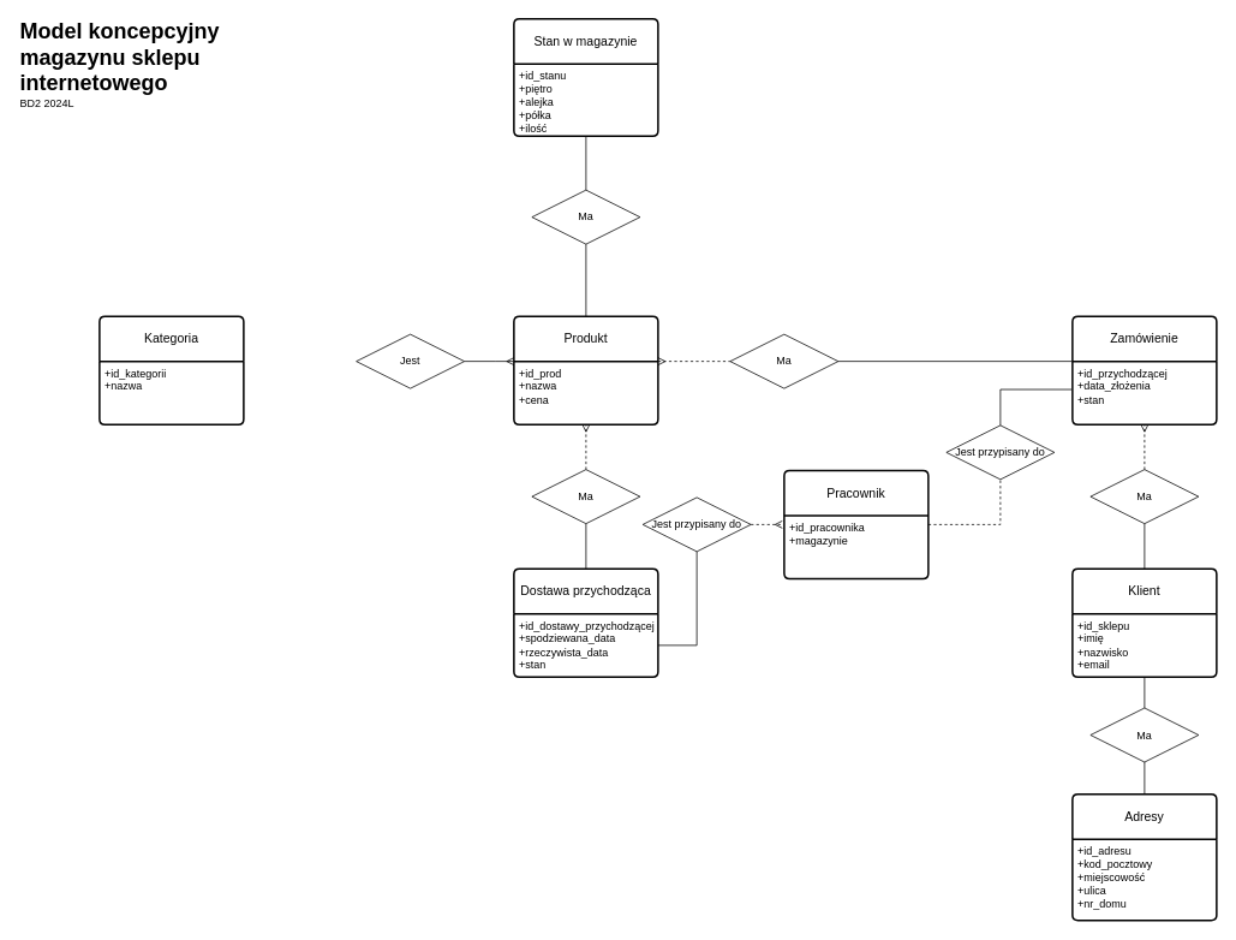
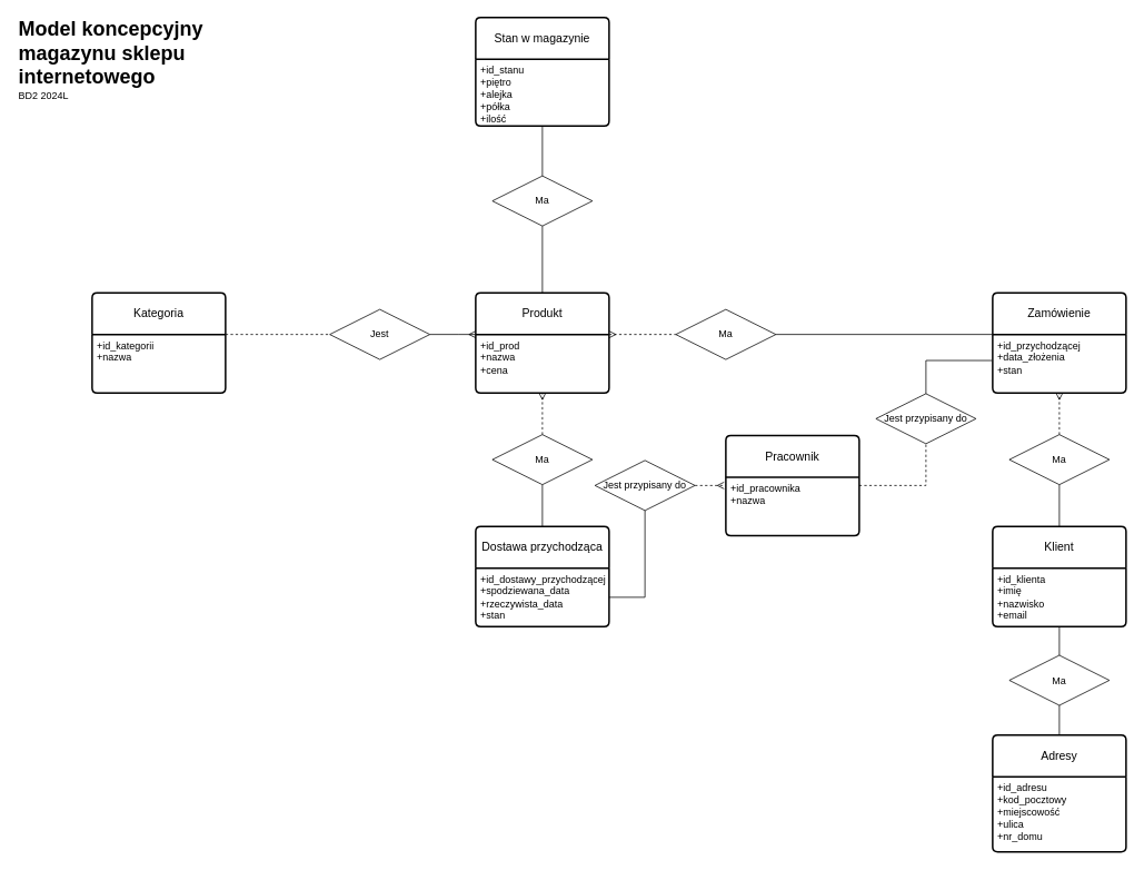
+ <mxCell id="38" style="edgeStyle=orthogonalEdgeStyle;rounded=0;orthogonalLoop=1;jettySize=auto;html=1;exitX=1;exitY=0;exitDx=0;exitDy=0;entryX=0;entryY=0.5;entryDx=0;entryDy=0;endArrow=none;endFill=0;dashed=1;" parent="1" source="8" target="22" edge="1"><mxGeometry relative="1" as="geometry"><Array as="points"><mxPoint x="350" y="400" /><mxPoint x="350" y="400" /></Array></mxGeometry></mxCell>
- <mxCell id="31" value="+id_pracownika&lt;br&gt;+magazynie" style="align=left;strokeColor=none;fillColor=none;spacingLeft=4;fontSize=12;verticalAlign=top;resizable=0;rotatable=0;part=1;html=1;" parent="30" vertex="1"><mxGeometry y="50" width="160" height="70" as="geometry" /></mxCell>
+ <mxCell id="31" value="+id_pracownika&lt;br&gt;+nazwa" style="align=left;strokeColor=none;fillColor=none;spacingLeft=4;fontSize=12;verticalAlign=top;resizable=0;rotatable=0;part=1;html=1;" parent="30" vertex="1"><mxGeometry y="50" width="160" height="70" as="geometry" /></mxCell>
- <mxCell id="11" value="+id_sklepu&lt;br&gt;+imię&lt;div&gt;+nazwisko&lt;/div&gt;&lt;div&gt;+email&lt;br&gt;&lt;div&gt;&lt;br&gt;&lt;/div&gt;&lt;/div&gt;" style="align=left;strokeColor=none;fillColor=none;spacingLeft=4;fontSize=12;verticalAlign=top;resizable=0;rotatable=0;part=1;html=1;" parent="10" vertex="1"><mxGeometry y="50" width="160" height="70" as="geometry" /></mxCell>
+ <mxCell id="11" value="+id_klienta&lt;br&gt;+imię&lt;div&gt;+nazwisko&lt;/div&gt;&lt;div&gt;+email&lt;br&gt;&lt;div&gt;&lt;br&gt;&lt;/div&gt;&lt;/div&gt;" style="align=left;strokeColor=none;fillColor=none;spacingLeft=4;fontSize=12;verticalAlign=top;resizable=0;rotatable=0;part=1;html=1;" parent="10" vertex="1"><mxGeometry y="50" width="160" height="70" as="geometry" /></mxCell>
